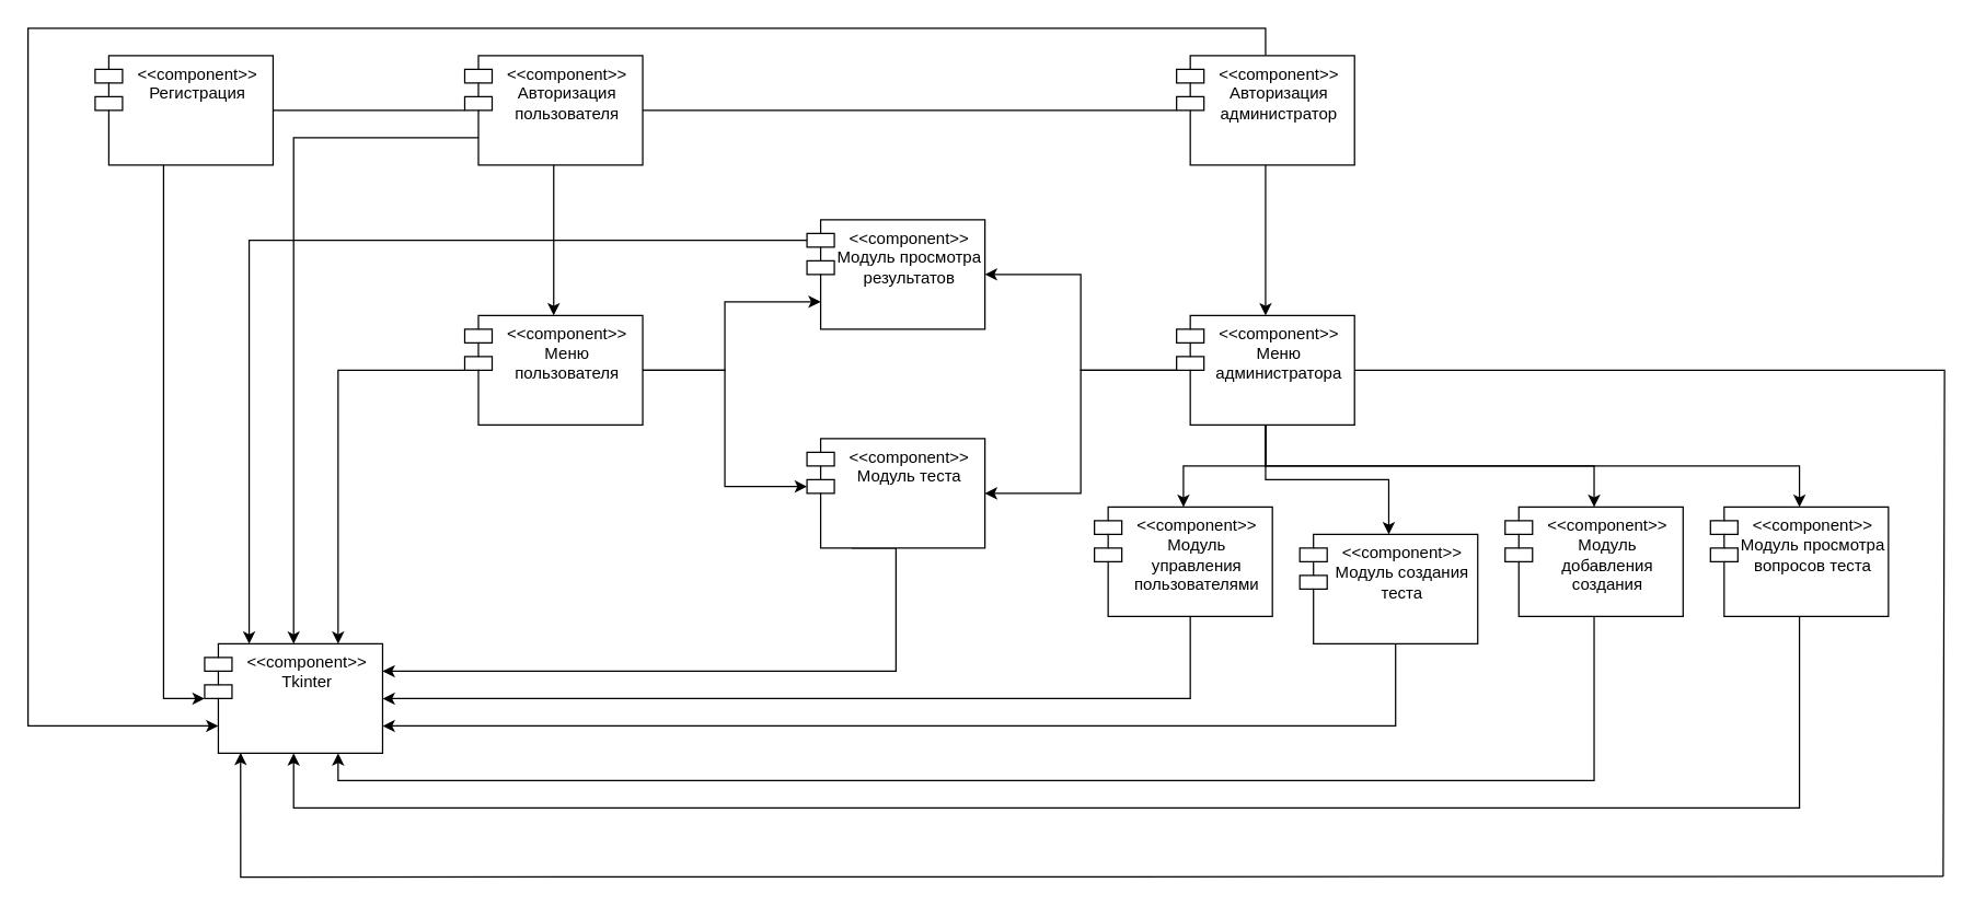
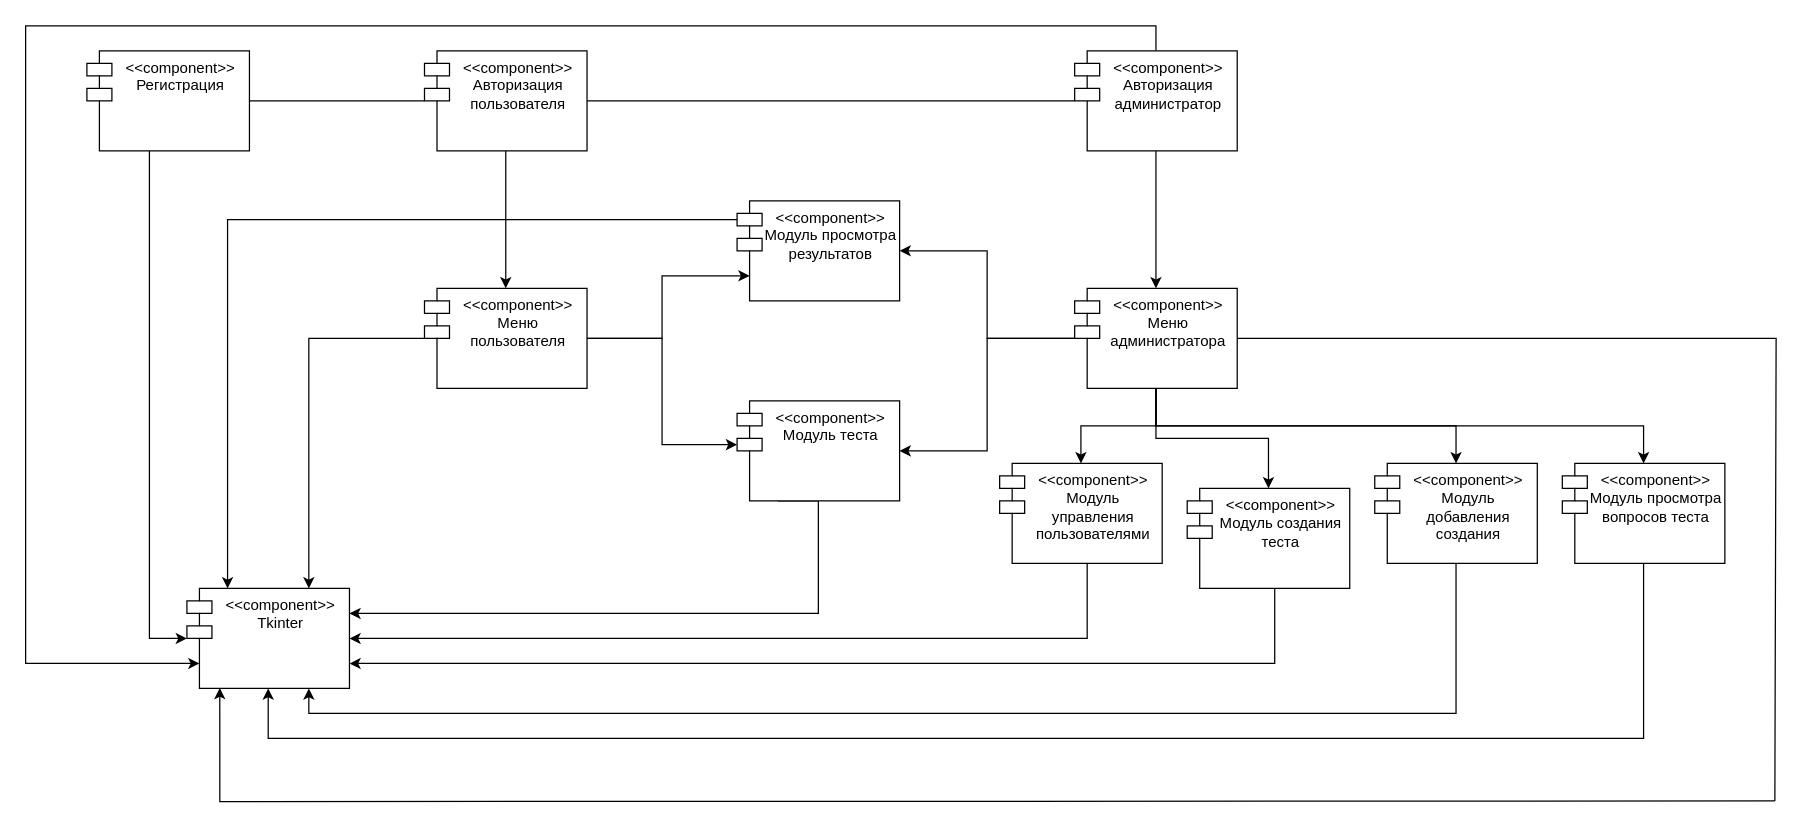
- <mxCell id="5" style="edgeStyle=orthogonalEdgeStyle;rounded=0;orthogonalLoop=1;jettySize=auto;html=1;exitX=0;exitY=0.75;exitDx=10;exitDy=0;exitPerimeter=0;entryX=0.5;entryY=0;entryDx=0;entryDy=0;" edge="1" parent="1" source="6" target="36"><mxGeometry relative="1" as="geometry" /></mxCell>
